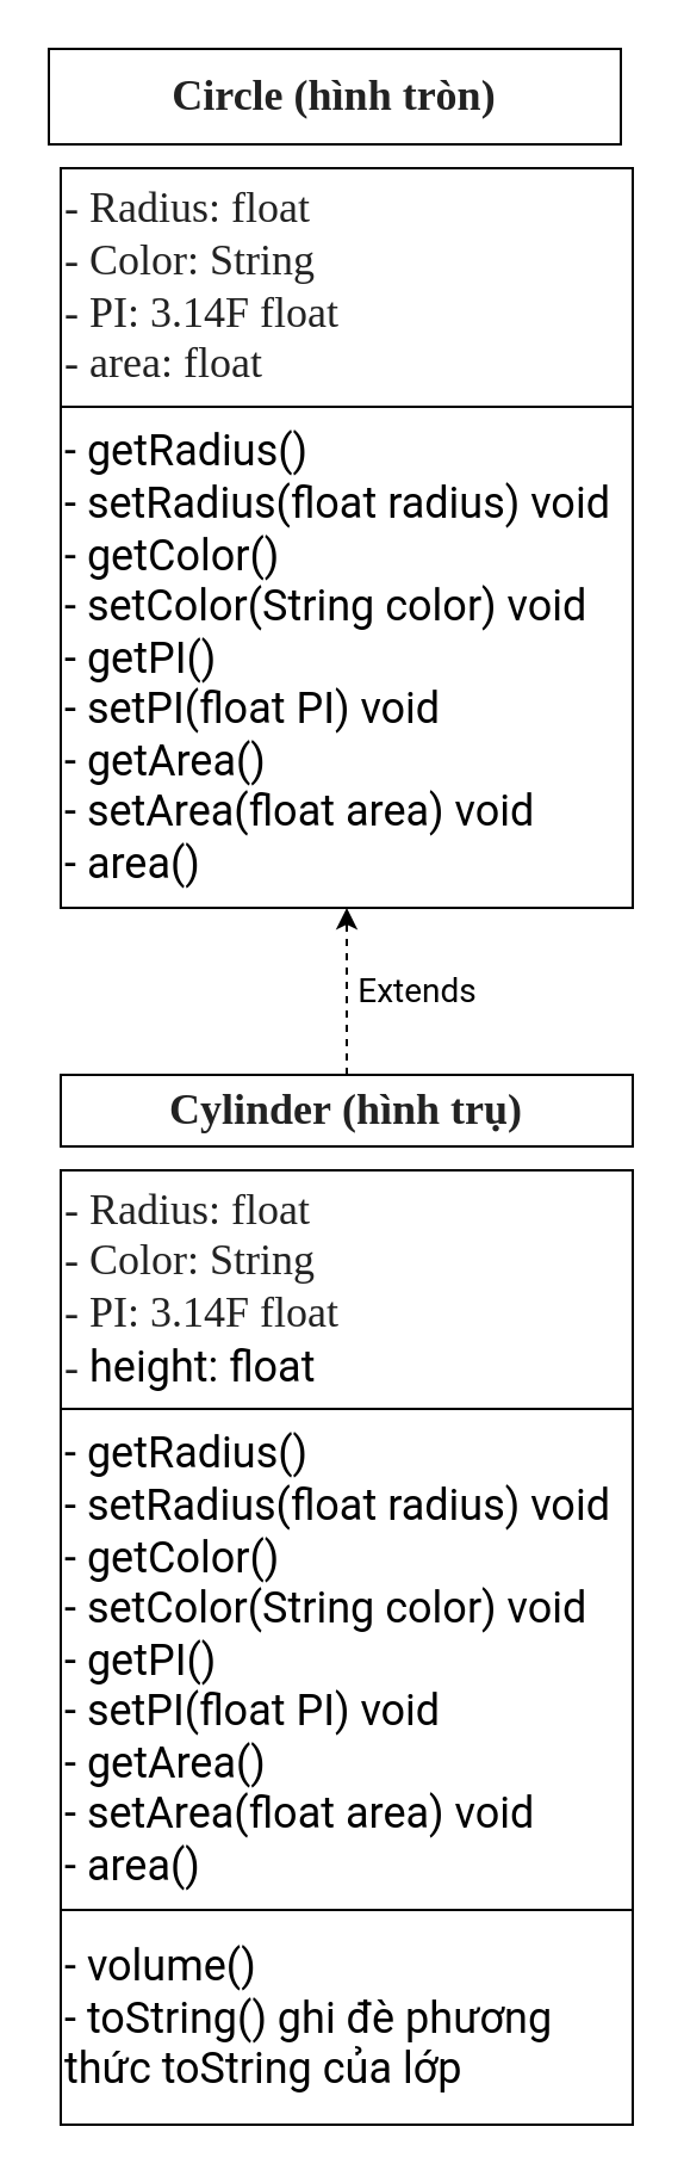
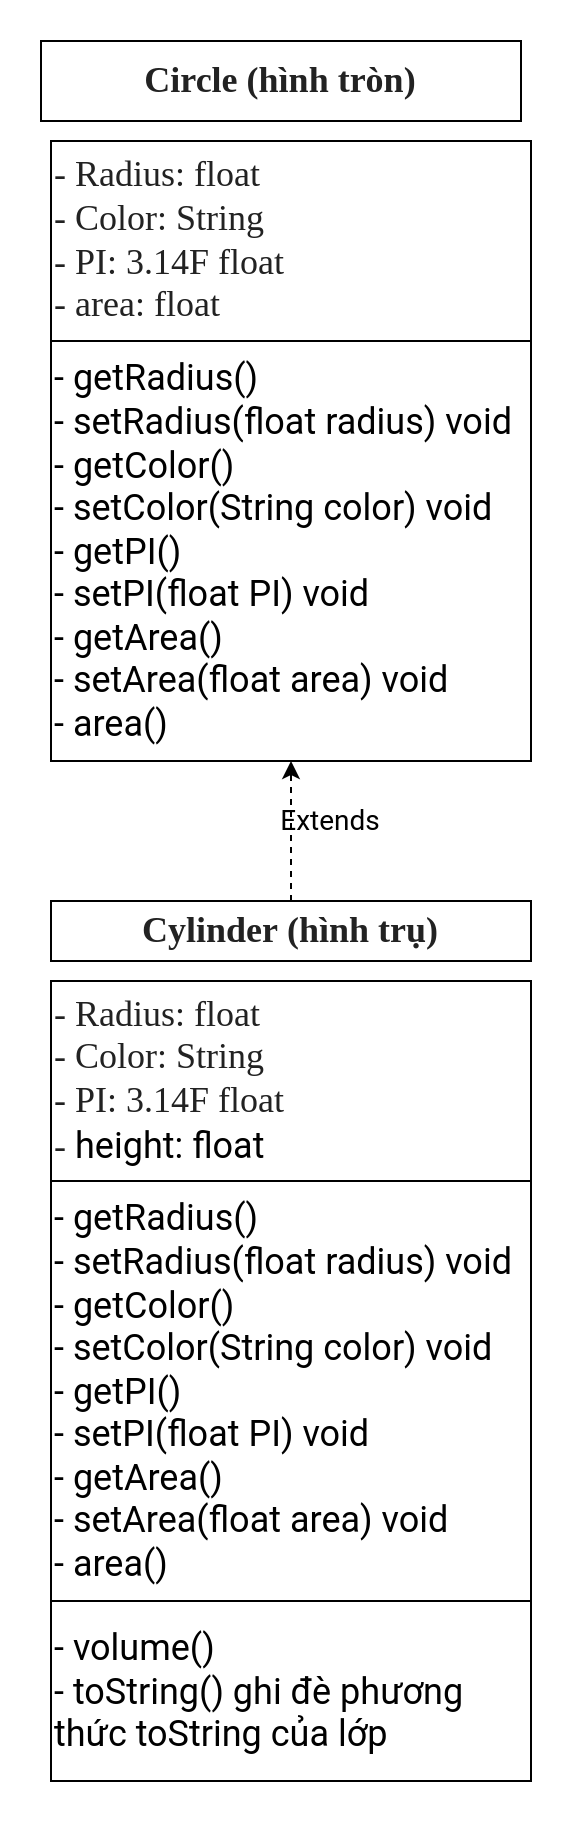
- <mxCell id="8" value="&lt;font style=&quot;font-size: 14px;&quot; face=&quot;Roboto&quot;&gt;Extends&lt;/font&gt;" style="text;html=1;align=center;verticalAlign=middle;whiteSpace=wrap;rounded=0;" parent="1" vertex="1"><mxGeometry x="145" y="400" width="60" height="30" as="geometry" /></mxCell>
+ <mxCell id="8" value="&lt;font style=&quot;font-size: 14px;&quot; face=&quot;Roboto&quot;&gt;Extends&lt;/font&gt;" style="text;html=1;align=center;verticalAlign=middle;whiteSpace=wrap;rounded=0;" parent="1" vertex="1"><mxGeometry x="135" y="395" width="60" height="30" as="geometry" /></mxCell>
